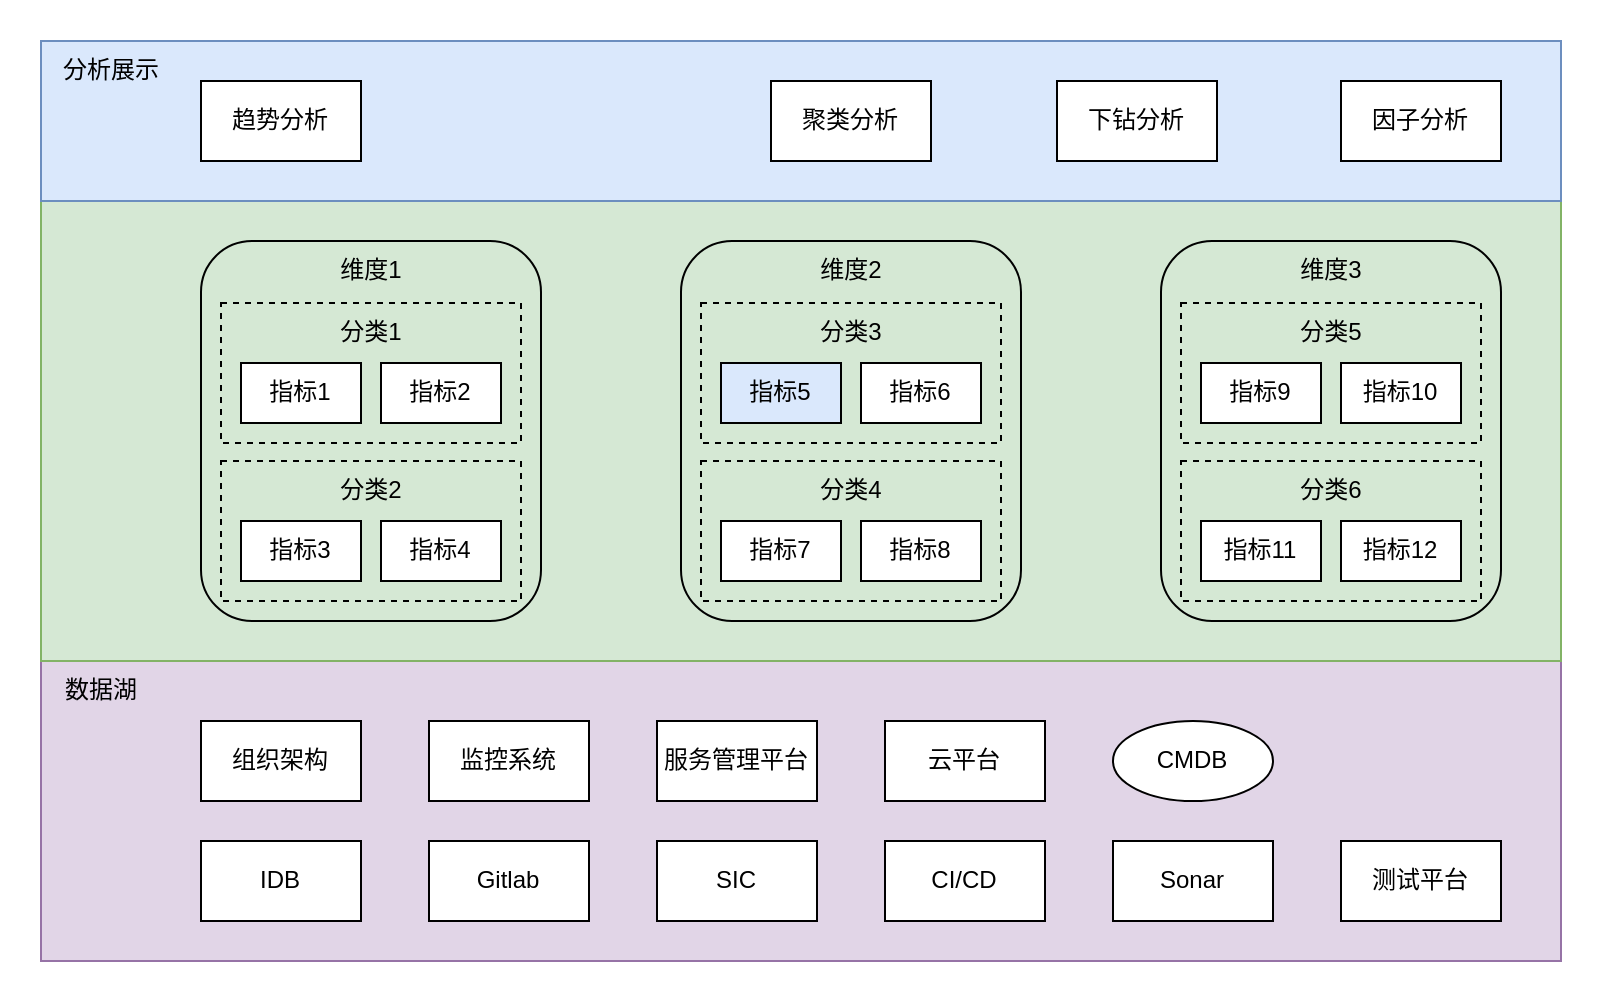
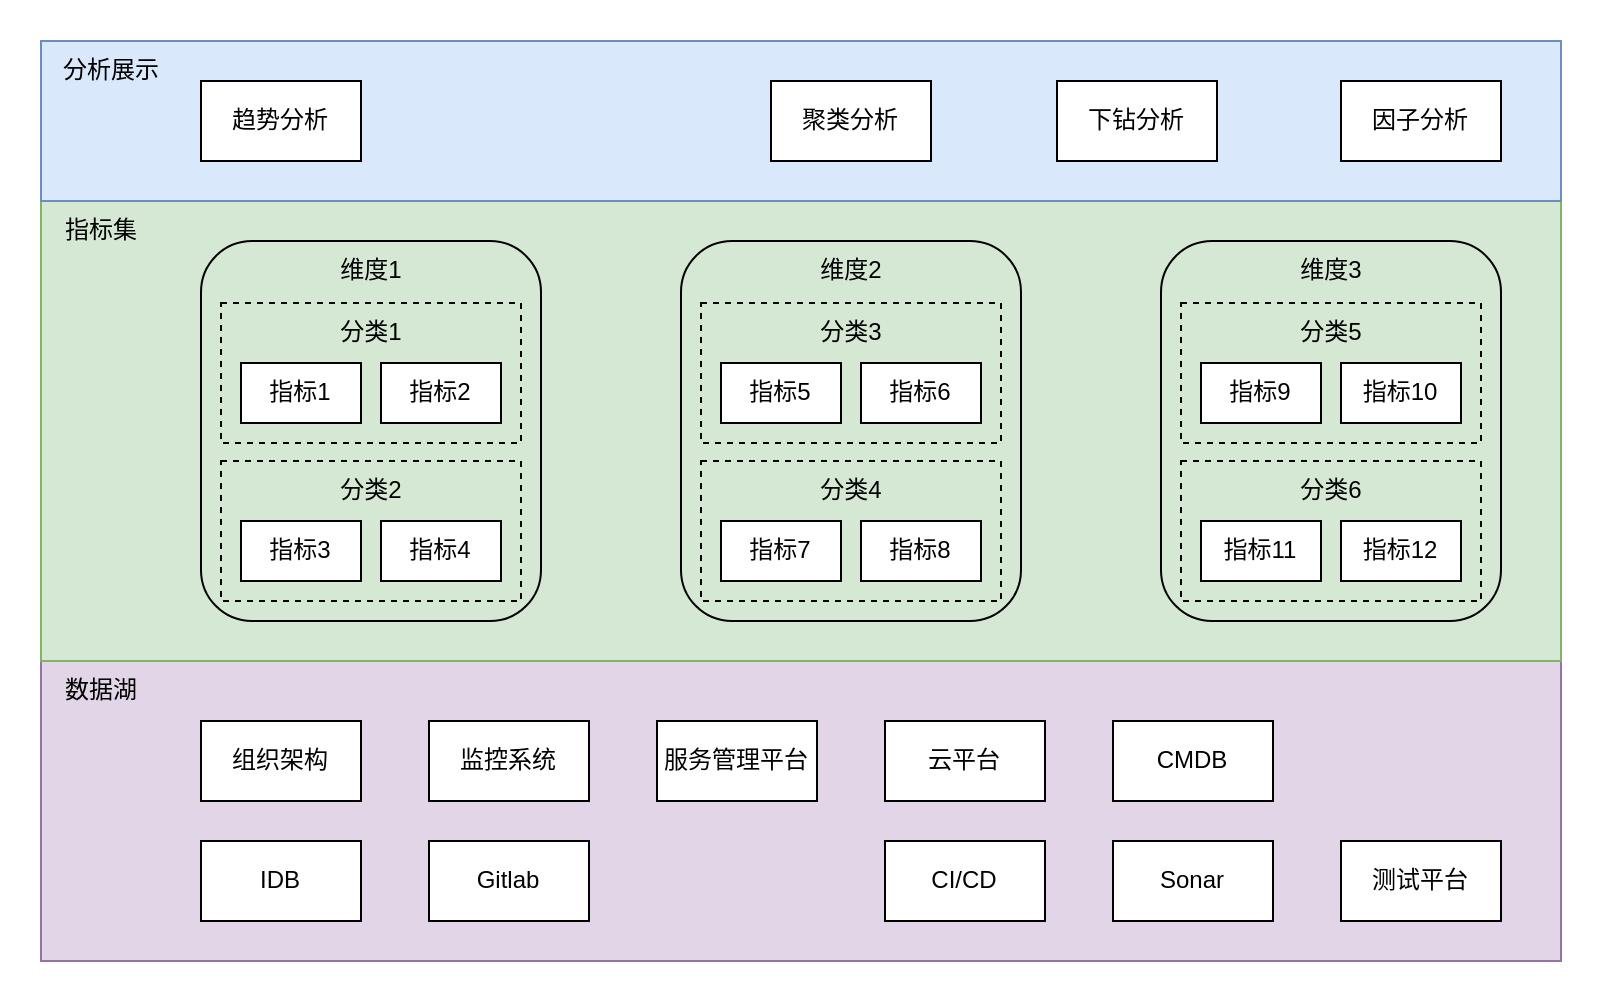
+ <mxCell id="37" value="指标集" style="text;html=1;align=center;verticalAlign=middle;resizable=0;points=[];autosize=1;strokeColor=none;fillColor=none;" vertex="1" parent="1"><mxGeometry y="100" width="60" height="30" as="geometry" x="20" /></mxCell>
- <mxCell id="29" value="指标5" style="rounded=0;whiteSpace=wrap;html=1;fillColor=#dae8fc;" vertex="1" parent="26"><mxGeometry x="20" y="61" width="60" height="30" as="geometry" /></mxCell>
+ <mxCell id="29" value="指标5" style="rounded=0;whiteSpace=wrap;html=1;" vertex="1" parent="26"><mxGeometry x="20" y="61" width="60" height="30" as="geometry" /></mxCell>
- <mxCell id="43" value="CMDB" style="ellipse;whiteSpace=wrap;html=1;" vertex="1" parent="1"><mxGeometry x="556" y="360" width="80" height="40" as="geometry" /></mxCell>
+ <mxCell id="43" value="CMDB" style="rounded=0;whiteSpace=wrap;html=1;" vertex="1" parent="1"><mxGeometry x="556" y="360" width="80" height="40" as="geometry" /></mxCell>
- <mxCell id="46" value="SIC" style="rounded=0;whiteSpace=wrap;html=1;" vertex="1" parent="1"><mxGeometry x="328" y="420" width="80" height="40" as="geometry" /></mxCell>
